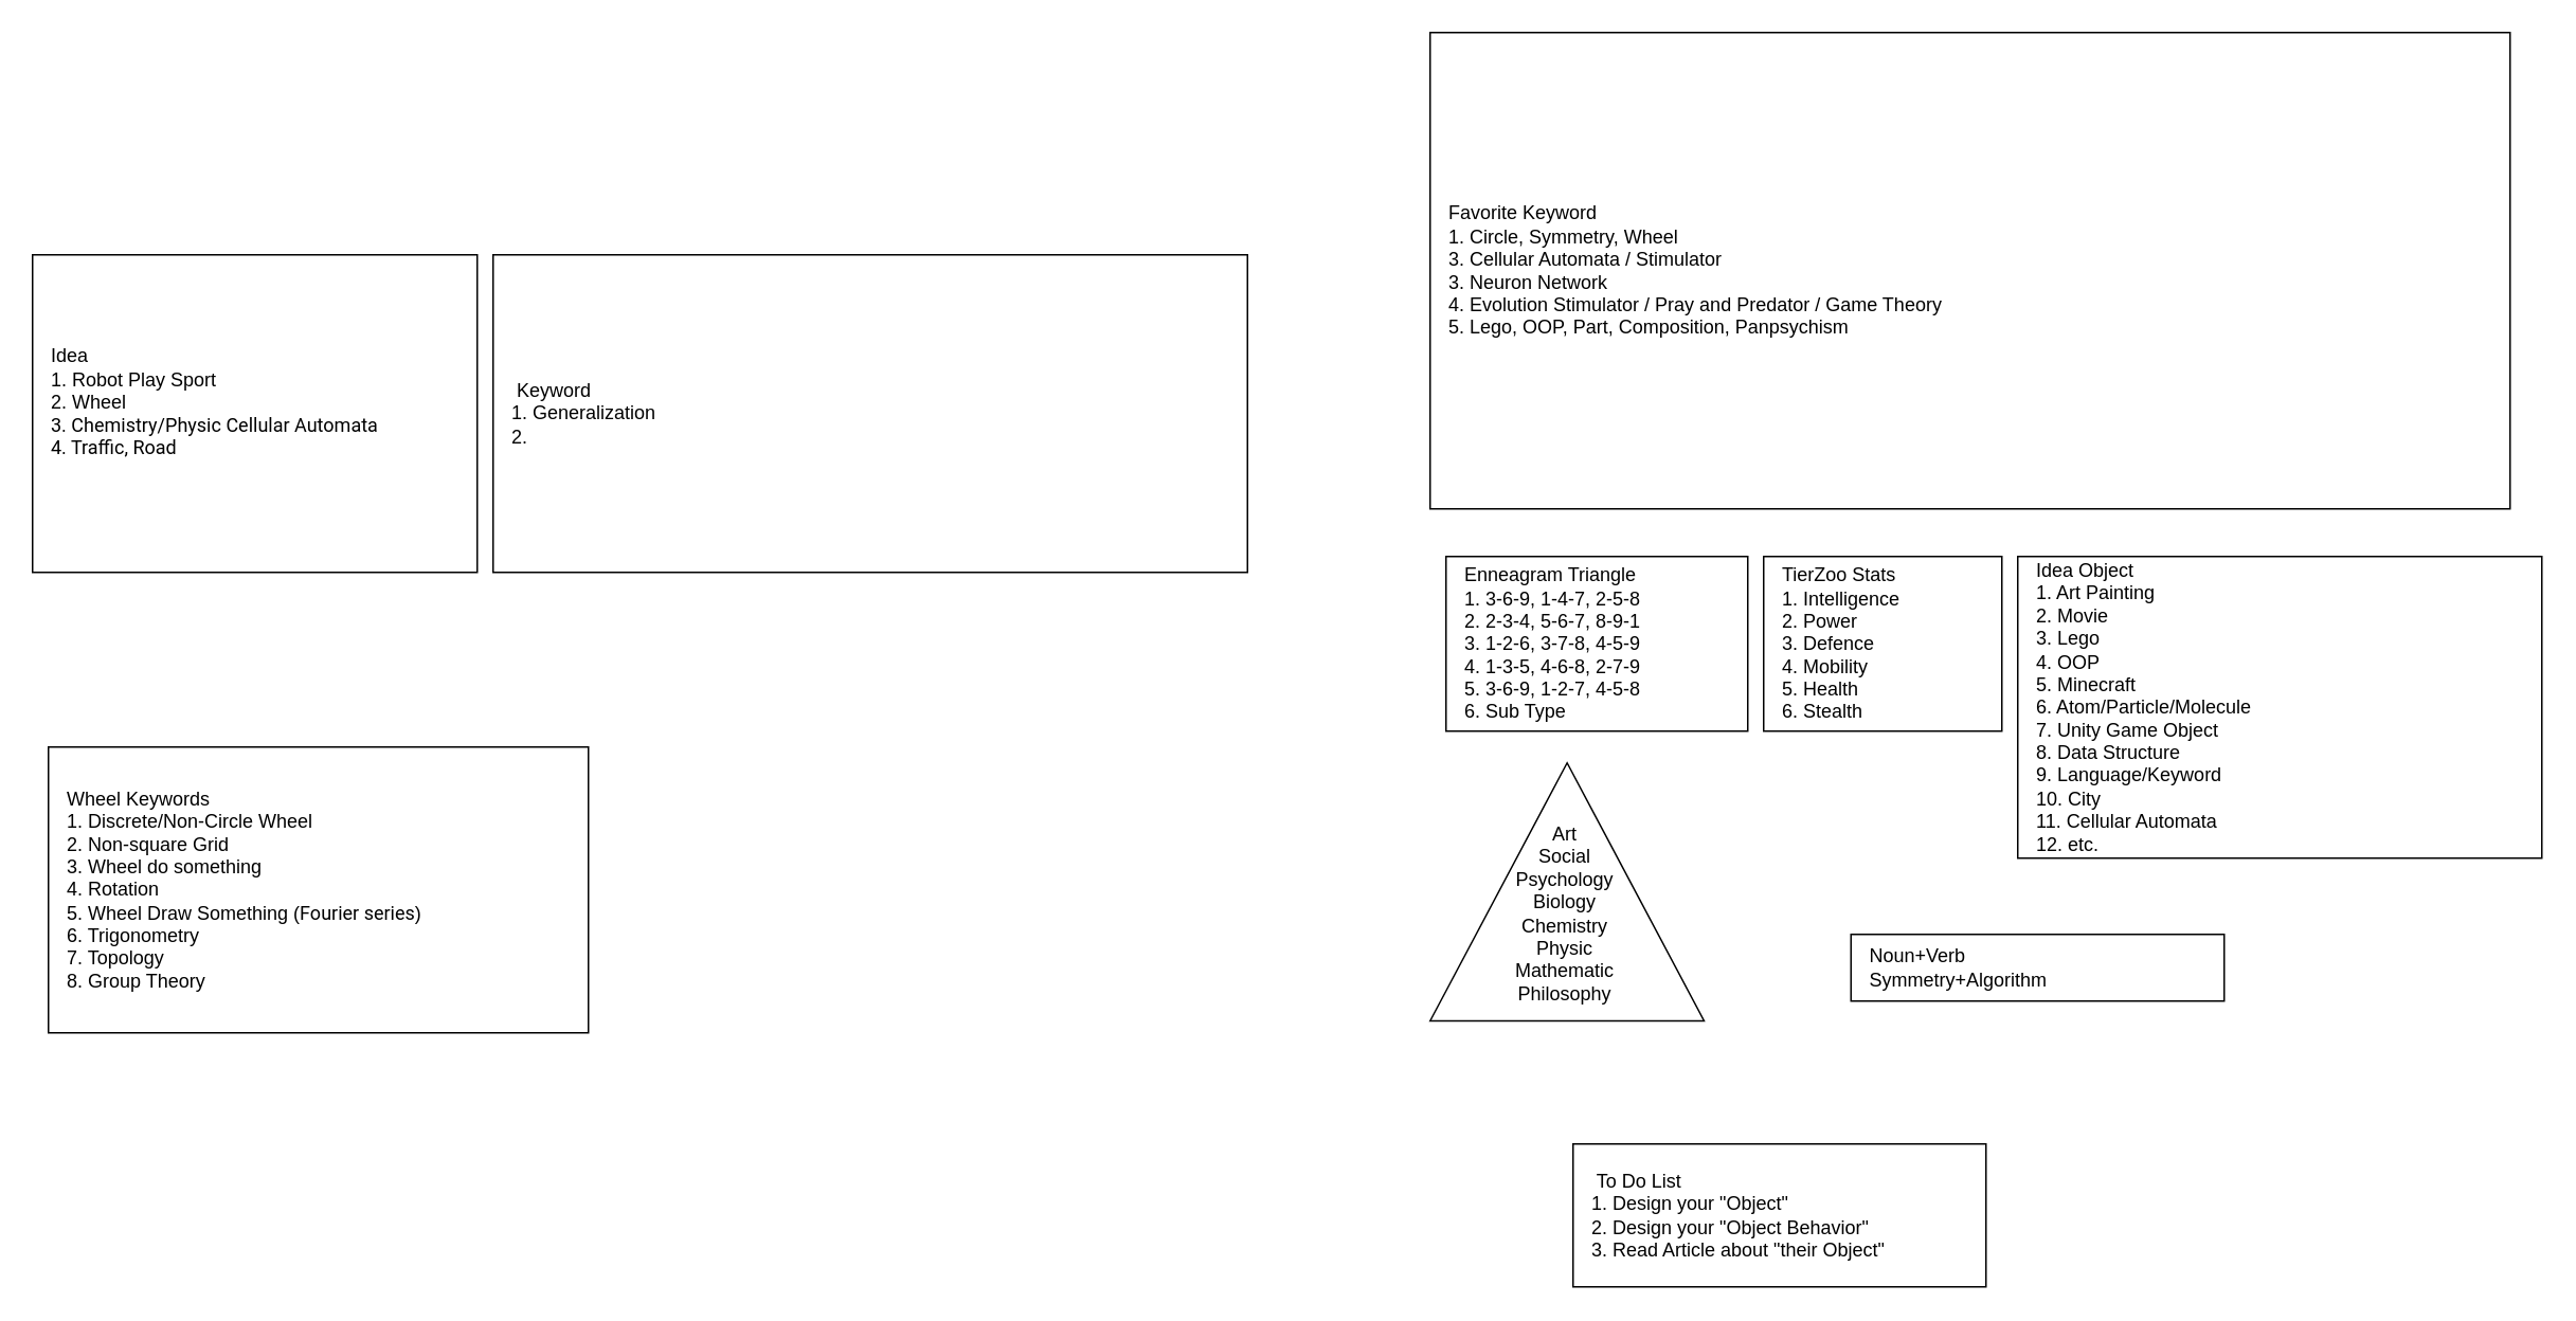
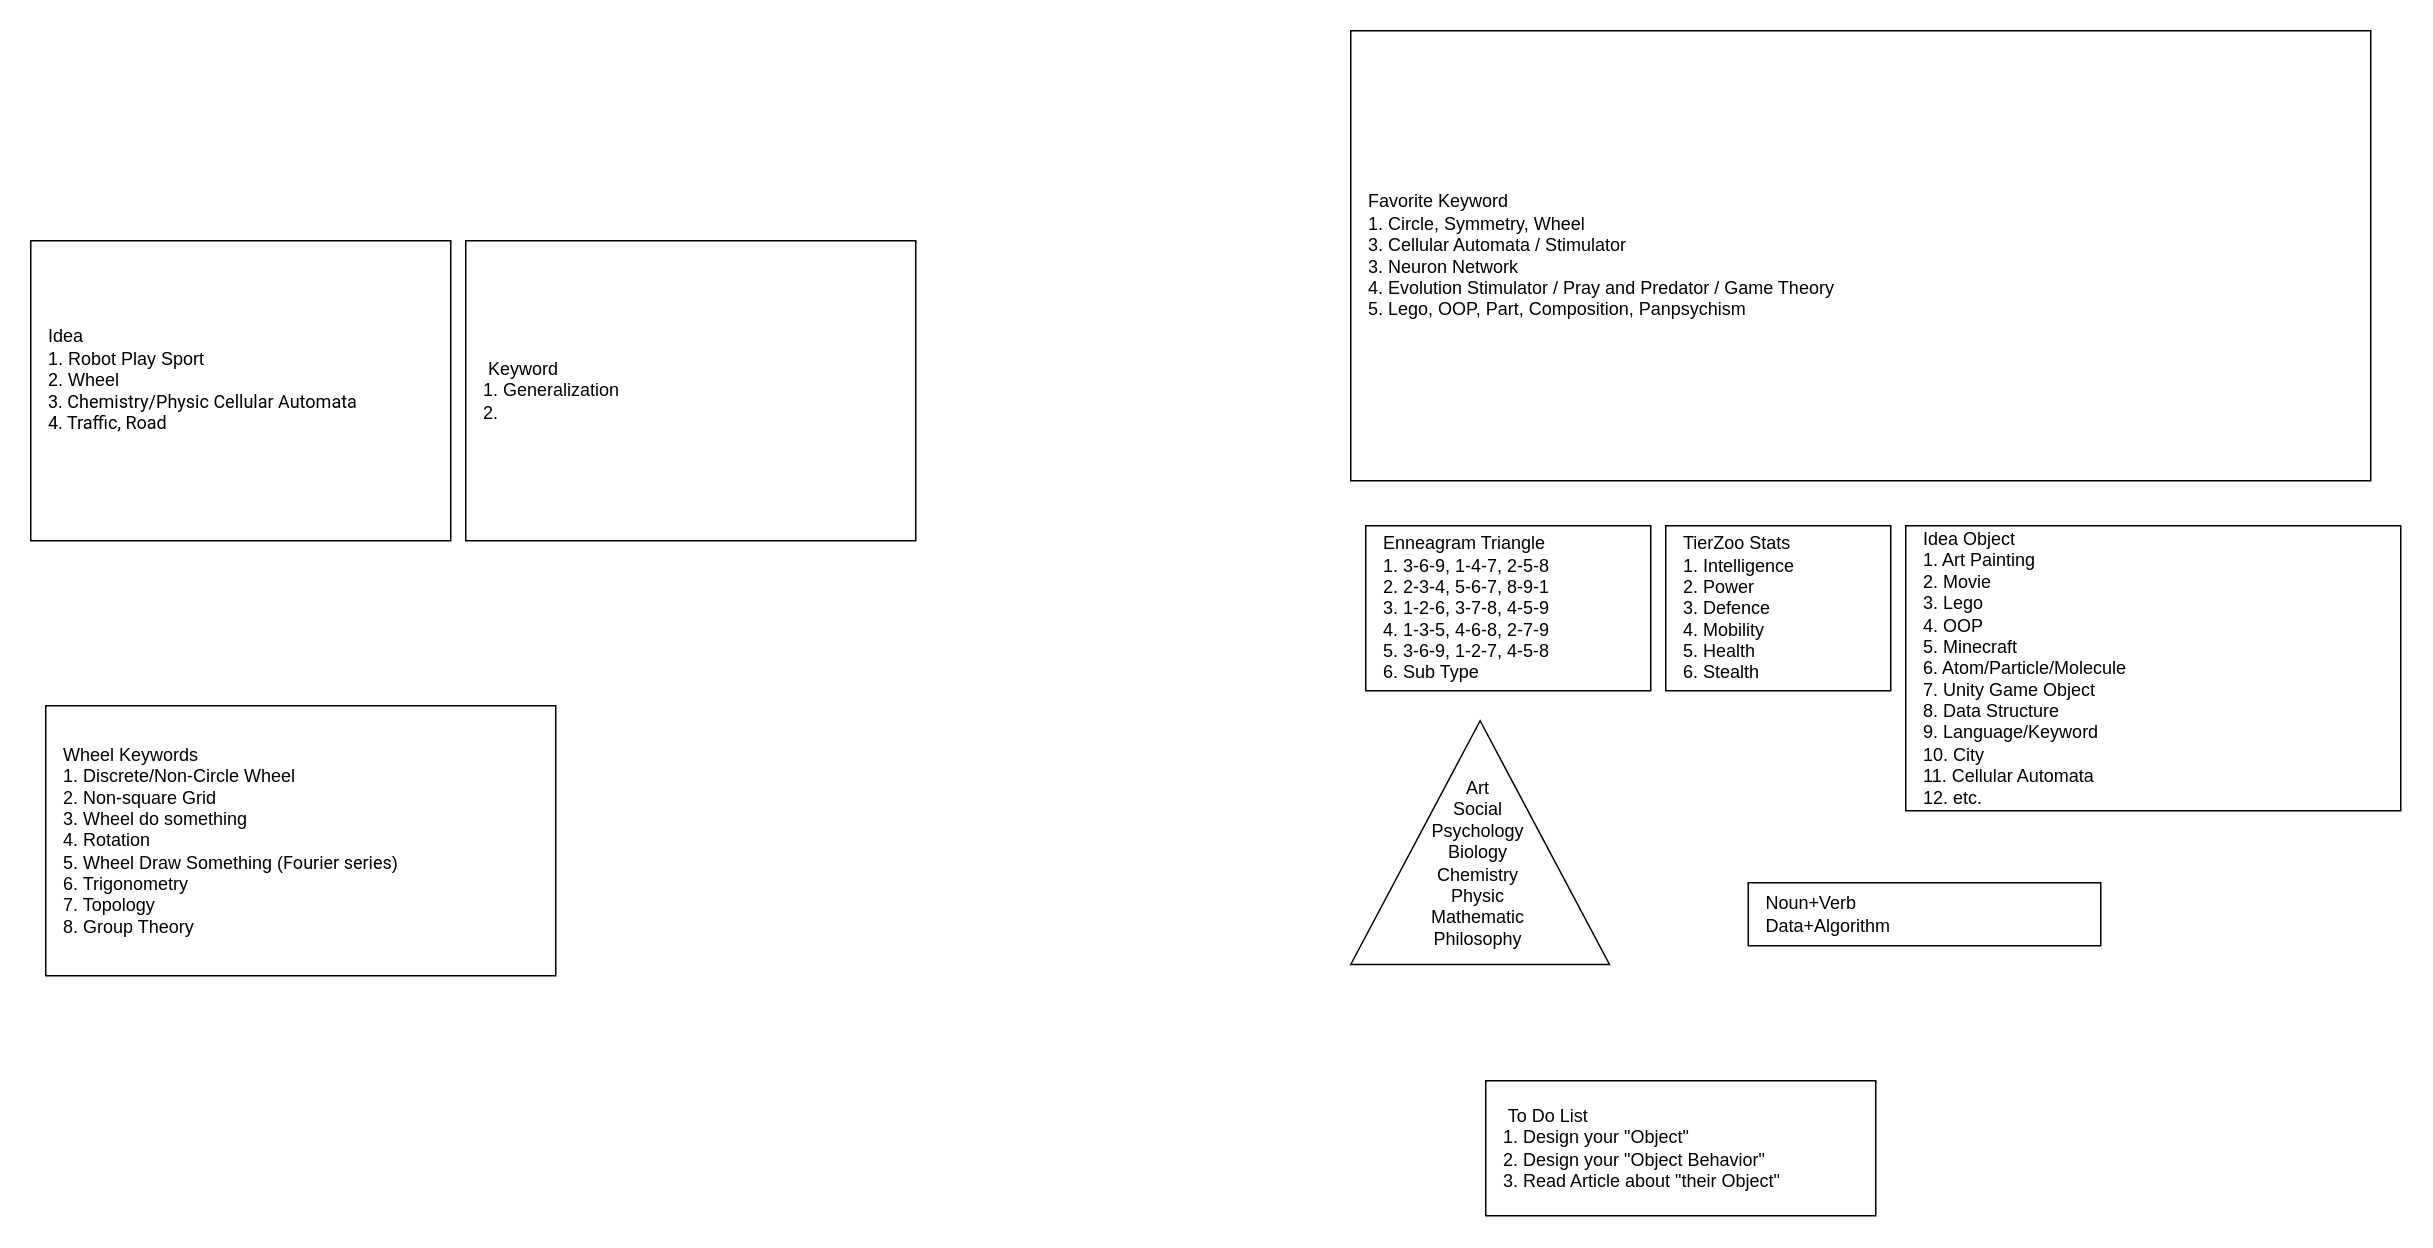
- <mxCell id="3" value="&lt;span style=&quot;white-space: pre&quot;&gt; &lt;/span&gt;Keyword&lt;br&gt;1. Generalization&lt;br&gt;2.&amp;nbsp;" style="rounded=0;whiteSpace=wrap;html=1;align=left;spacingLeft=10;" parent="1" vertex="1"><mxGeometry x="310" y="160" width="475" height="200" as="geometry" /></mxCell>
+ <mxCell id="3" value="&lt;span style=&quot;white-space: pre&quot;&gt; &lt;/span&gt;Keyword&lt;br&gt;1. Generalization&lt;br&gt;2.&amp;nbsp;" style="rounded=0;whiteSpace=wrap;html=1;align=left;spacingLeft=10;" parent="1" vertex="1"><mxGeometry x="310" y="160" width="300" height="200" as="geometry" /></mxCell>
- <mxCell id="12" value="Noun+Verb&lt;br&gt;Symmetry+Algorithm" style="rounded=0;whiteSpace=wrap;html=1;align=left;spacingLeft=10;" vertex="1" parent="1"><mxGeometry x="1165" y="588" width="235" height="42" as="geometry" /></mxCell>
+ <mxCell id="12" value="Noun+Verb&lt;br&gt;Data+Algorithm" style="rounded=0;whiteSpace=wrap;html=1;align=left;spacingLeft=10;" vertex="1" parent="1"><mxGeometry x="1165" y="588" width="235" height="42" as="geometry" /></mxCell>
